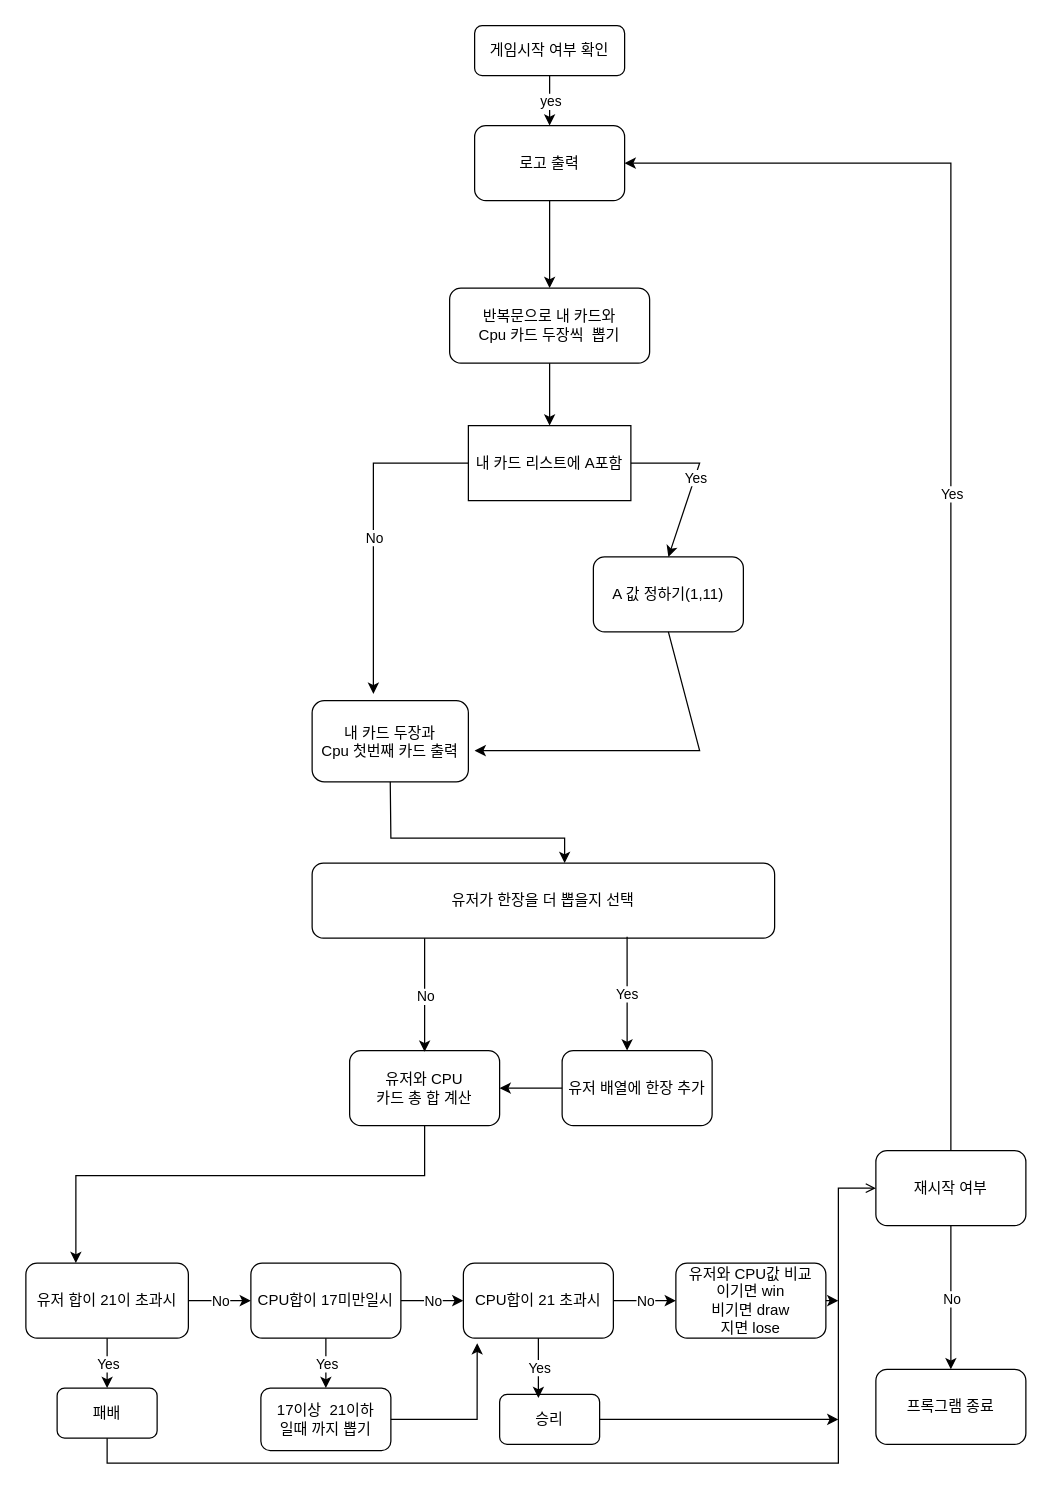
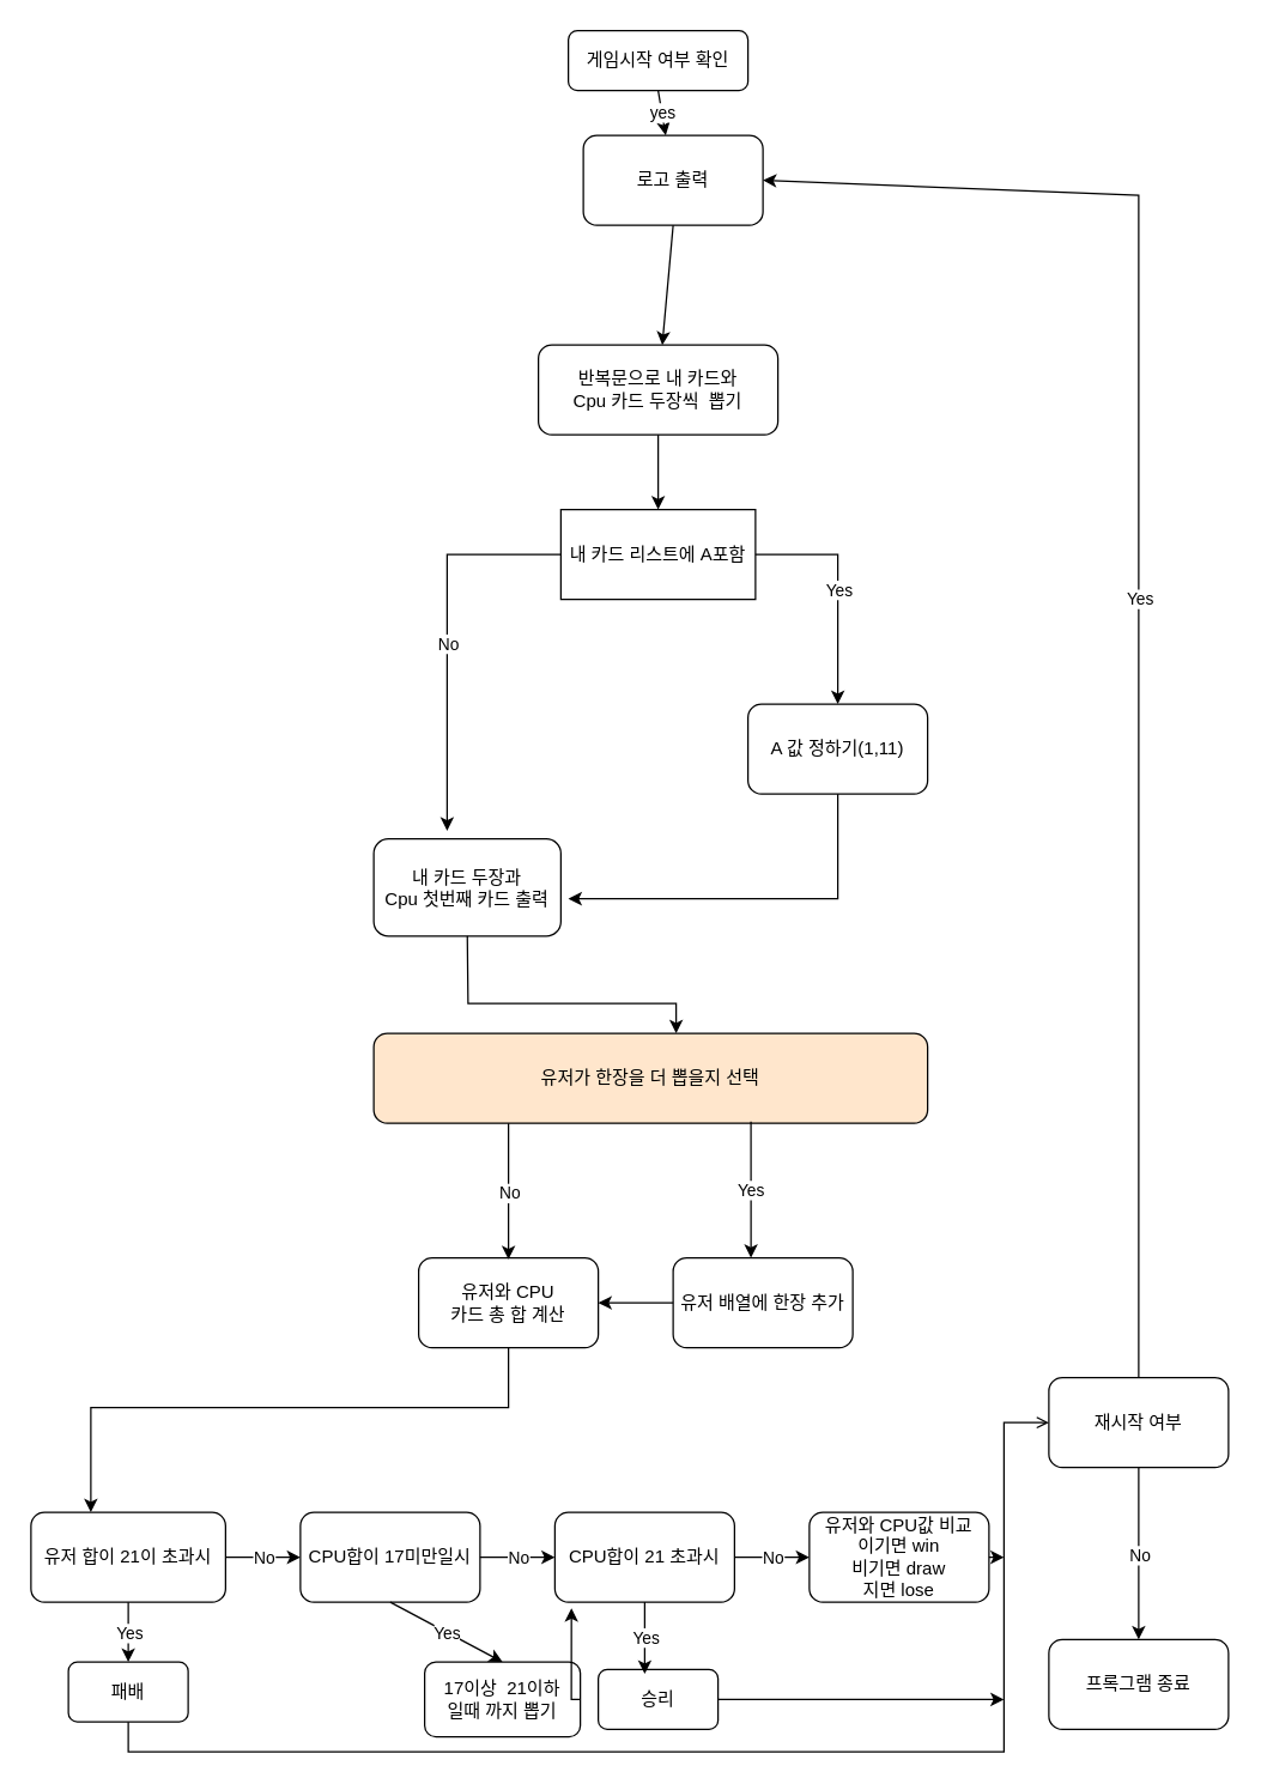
- <mxCell id="5" value="로고 출력" style="rounded=1;whiteSpace=wrap;html=1;" vertex="1" parent="1"><mxGeometry x="379" y="100" width="120" height="60" as="geometry" /></mxCell>
+ <mxCell id="5" value="로고 출력" style="rounded=1;whiteSpace=wrap;html=1;" vertex="1" parent="1"><mxGeometry x="389" y="90" width="120" height="60" as="geometry" /></mxCell>
- <mxCell id="15" value="A 값 정하기(1,11)" style="rounded=1;whiteSpace=wrap;html=1;" vertex="1" parent="1"><mxGeometry x="474" y="445" width="120" height="60" as="geometry" /></mxCell>
+ <mxCell id="15" value="A 값 정하기(1,11)" style="rounded=1;whiteSpace=wrap;html=1;" vertex="1" parent="1"><mxGeometry x="499" y="470" width="120" height="60" as="geometry" /></mxCell>
- <mxCell id="17" value="유저가 한장을 더 뽑을지 선택" style="rounded=1;whiteSpace=wrap;html=1;" vertex="1" parent="1"><mxGeometry x="249" y="690" width="370" height="60" as="geometry" /></mxCell>
+ <mxCell id="17" value="유저가 한장을 더 뽑을지 선택" style="rounded=1;whiteSpace=wrap;html=1;fillColor=#ffe6cc;" vertex="1" parent="1"><mxGeometry x="249" y="690" width="370" height="60" as="geometry" /></mxCell>
- <mxCell id="30" value="17이상&amp;nbsp; 21이하&lt;br&gt;일때 까지 뽑기" style="rounded=1;whiteSpace=wrap;html=1;" vertex="1" parent="1"><mxGeometry x="208" y="1110" width="104" height="50" as="geometry" /></mxCell>
+ <mxCell id="30" value="17이상&amp;nbsp; 21이하&lt;br&gt;일때 까지 뽑기" style="rounded=1;whiteSpace=wrap;html=1;" vertex="1" parent="1"><mxGeometry x="283" y="1110" width="104" height="50" as="geometry" /></mxCell>
